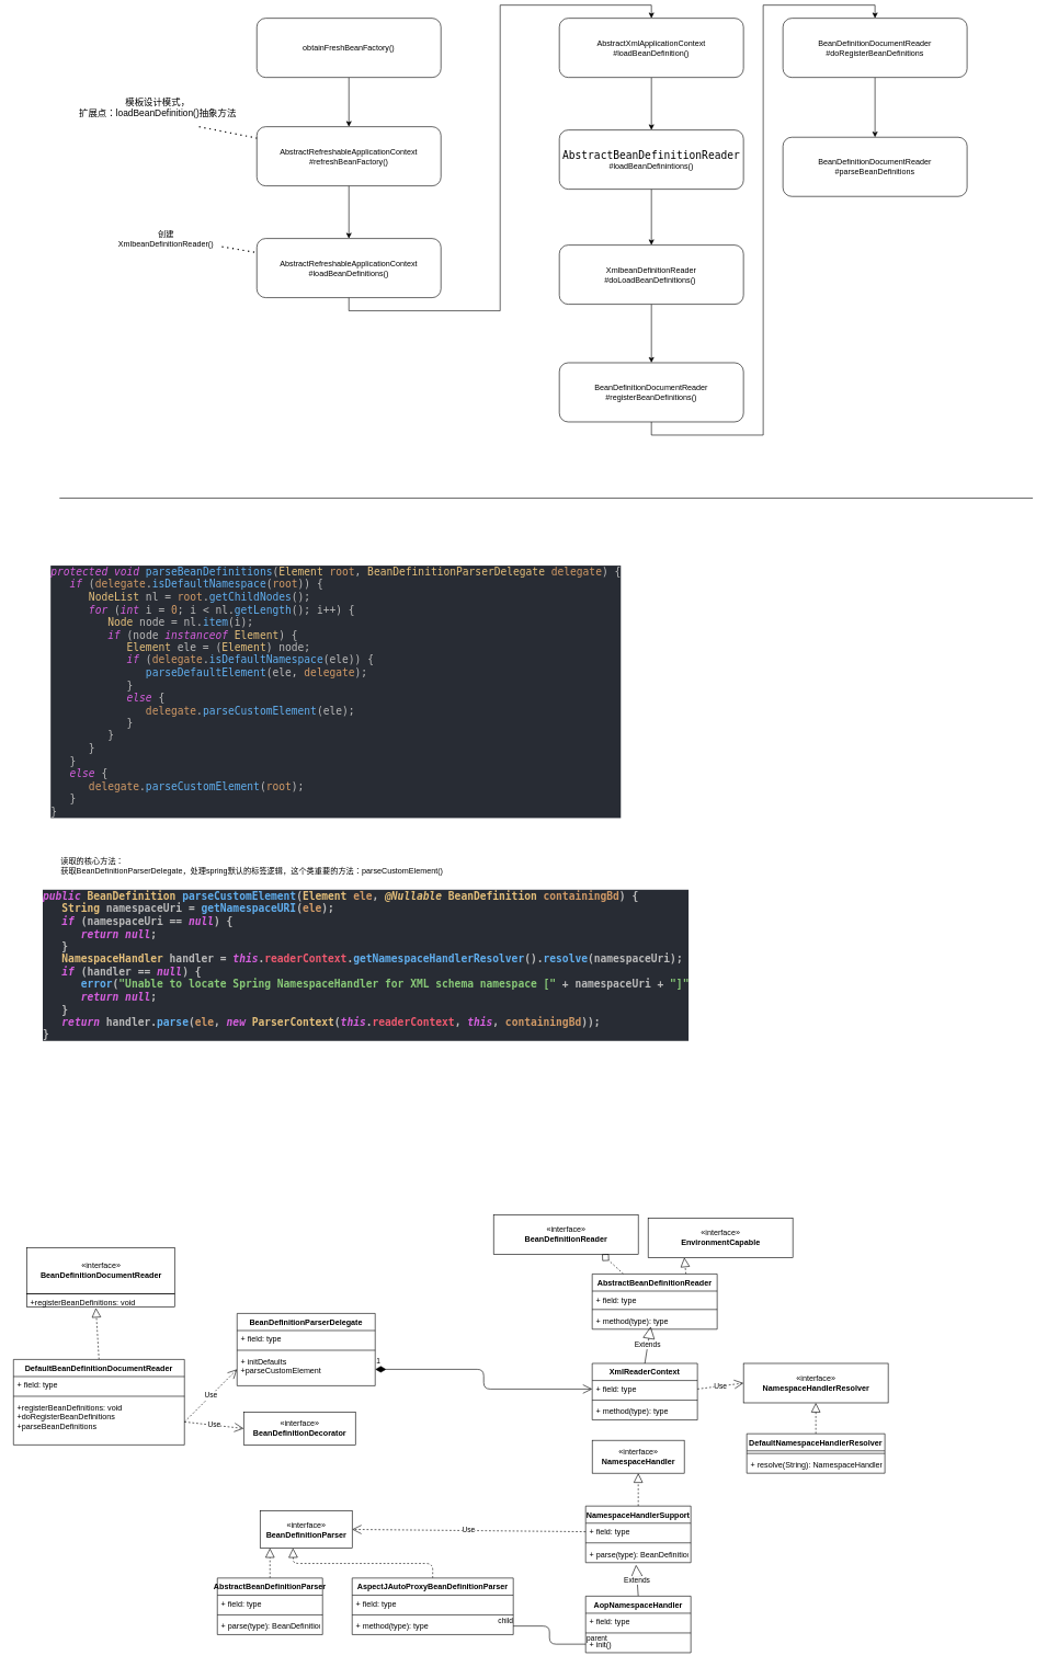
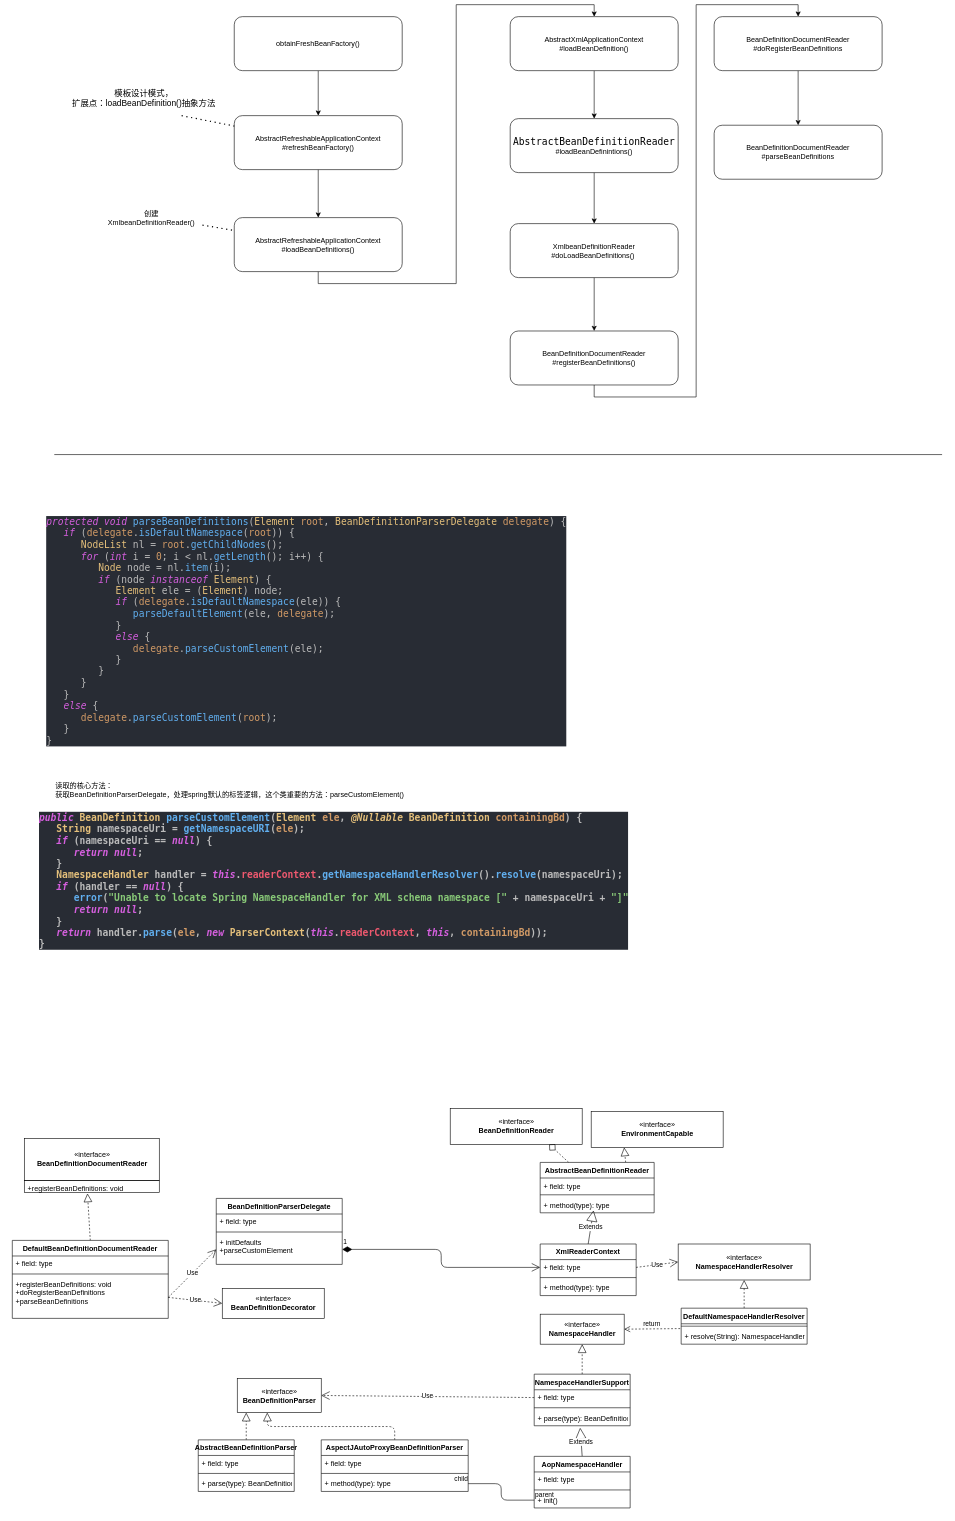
+ <mxCell id="40" value="return" style="html=1;verticalAlign=bottom;endArrow=open;dashed=1;endSize=8;exitX=-0.008;exitY=0;exitDx=0;exitDy=0;exitPerimeter=0;entryX=1;entryY=0.5;entryDx=0;entryDy=0;" parent="1" source="68" target="38" edge="1"><mxGeometry relative="1" as="geometry"><mxPoint x="1160" y="2250" as="sourcePoint" /><mxPoint x="1080" y="2250" as="targetPoint" /></mxGeometry></mxCell>
